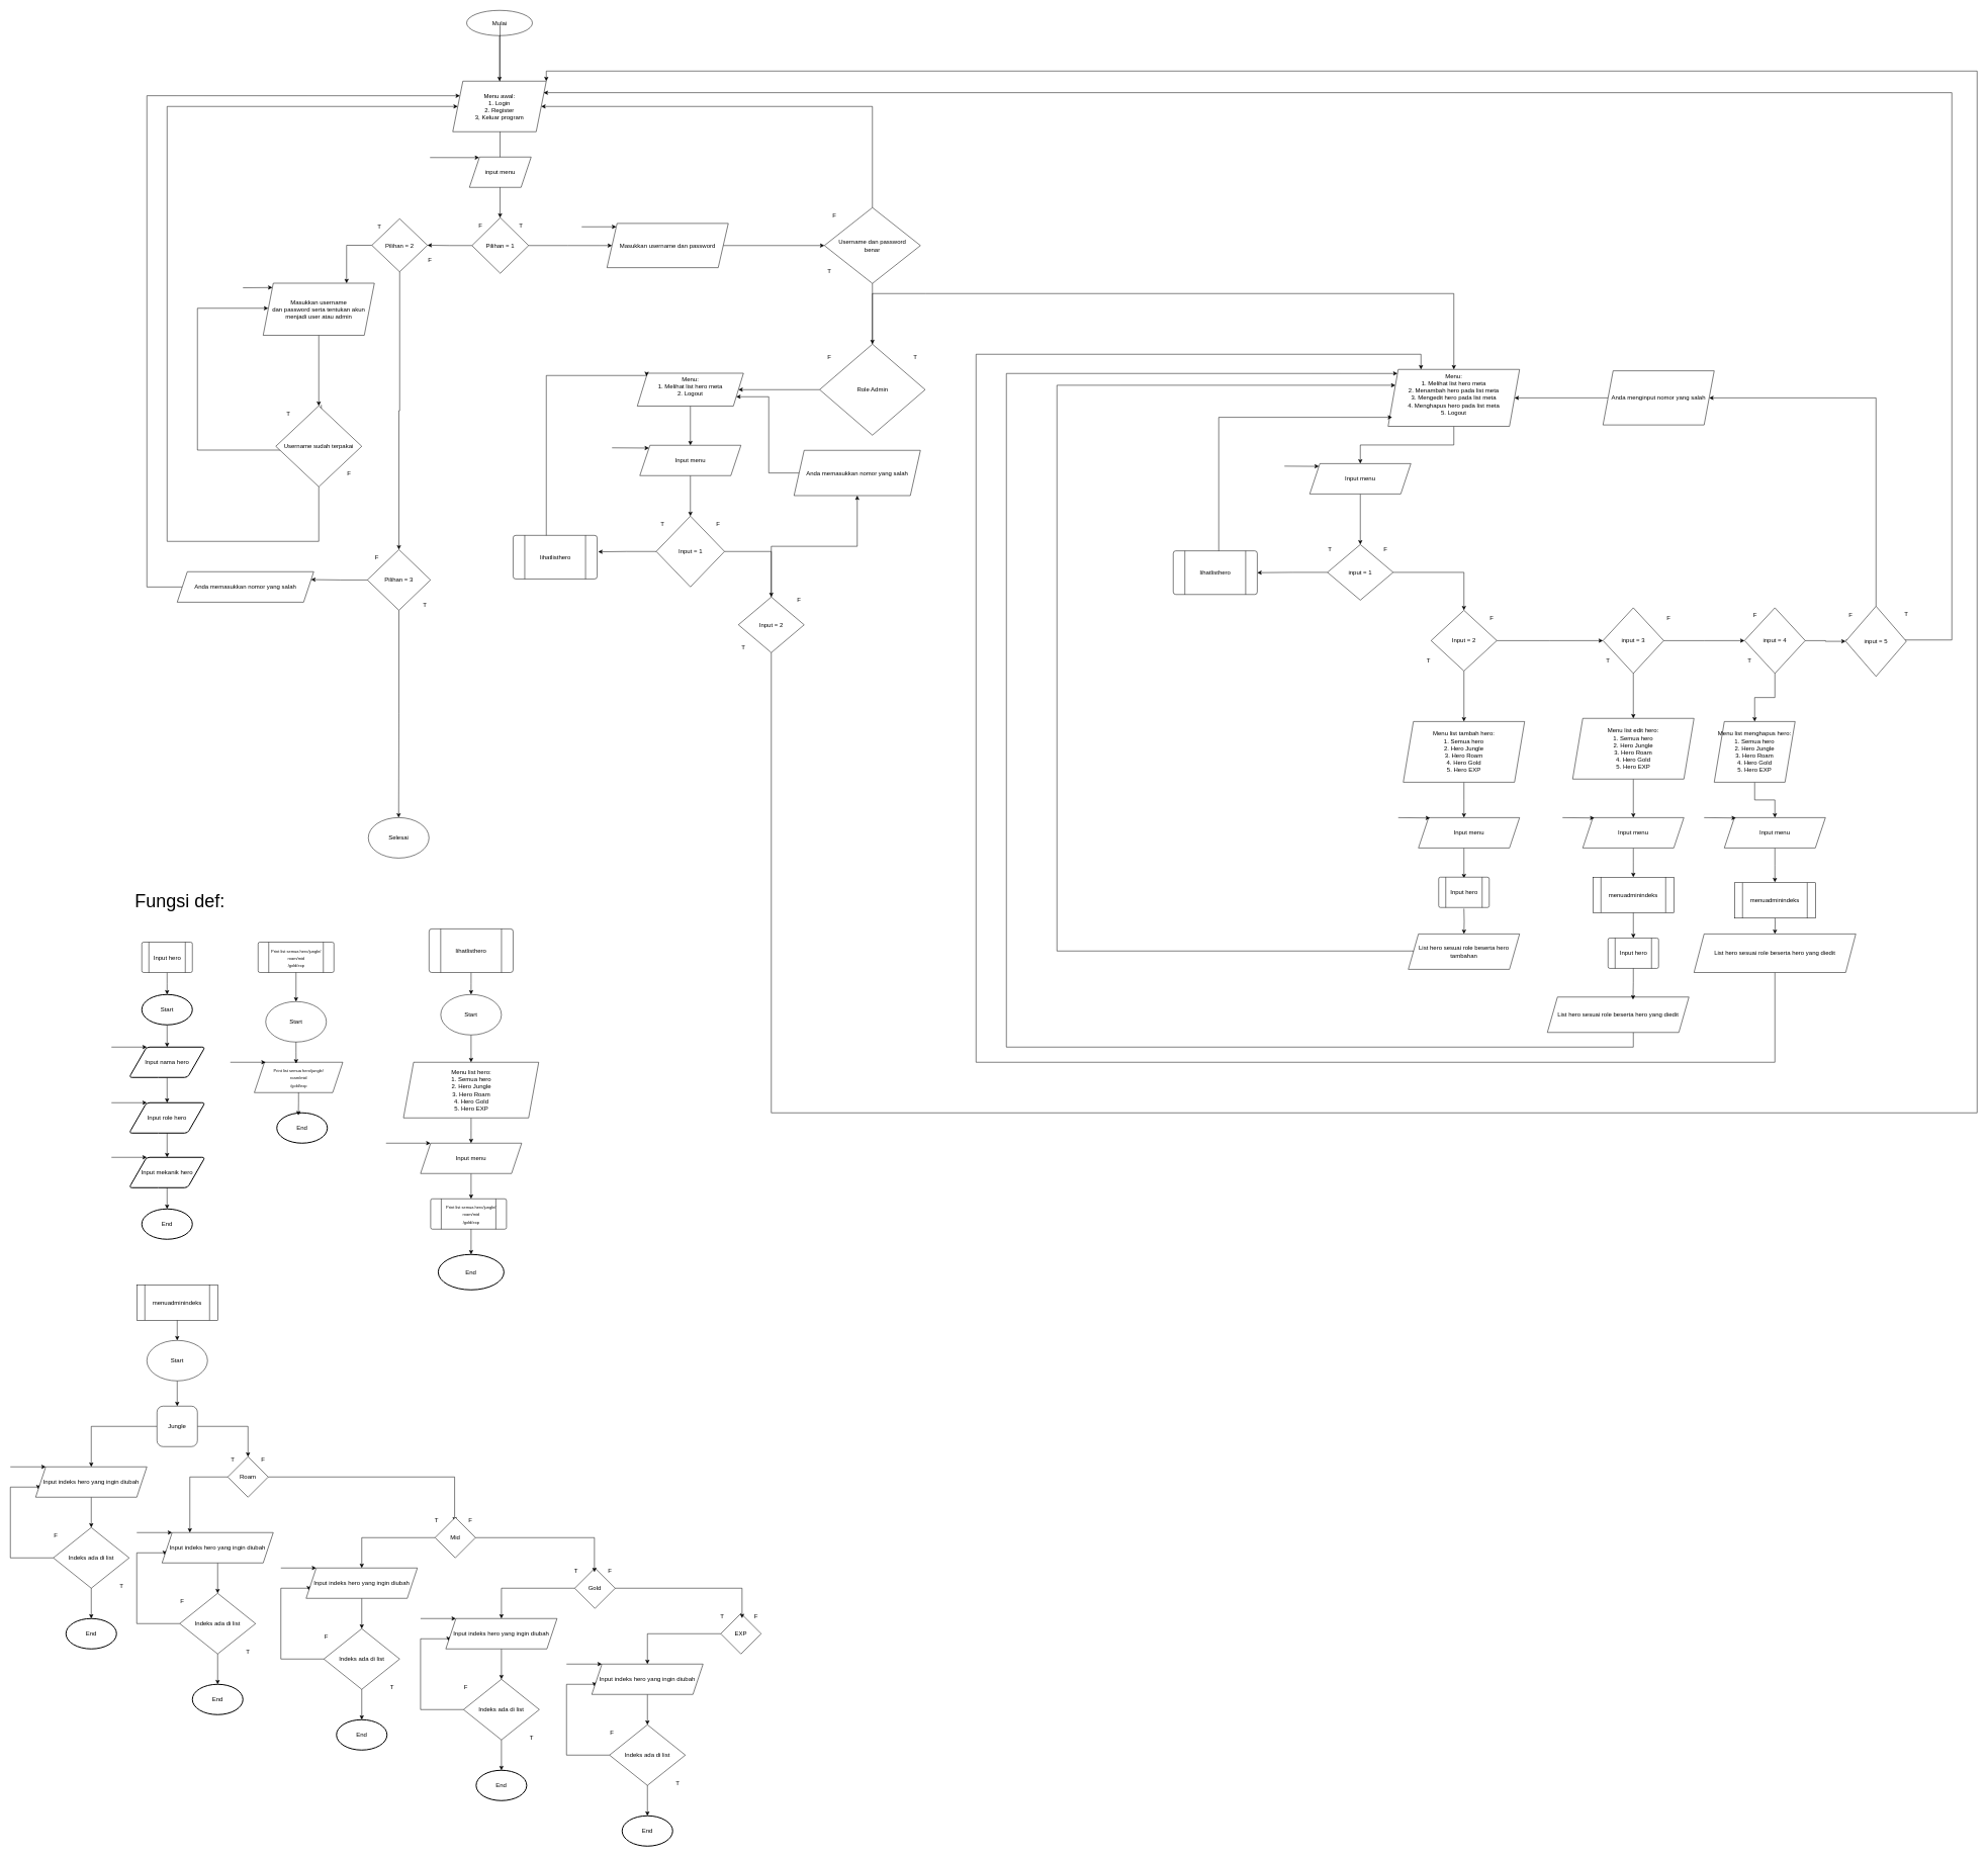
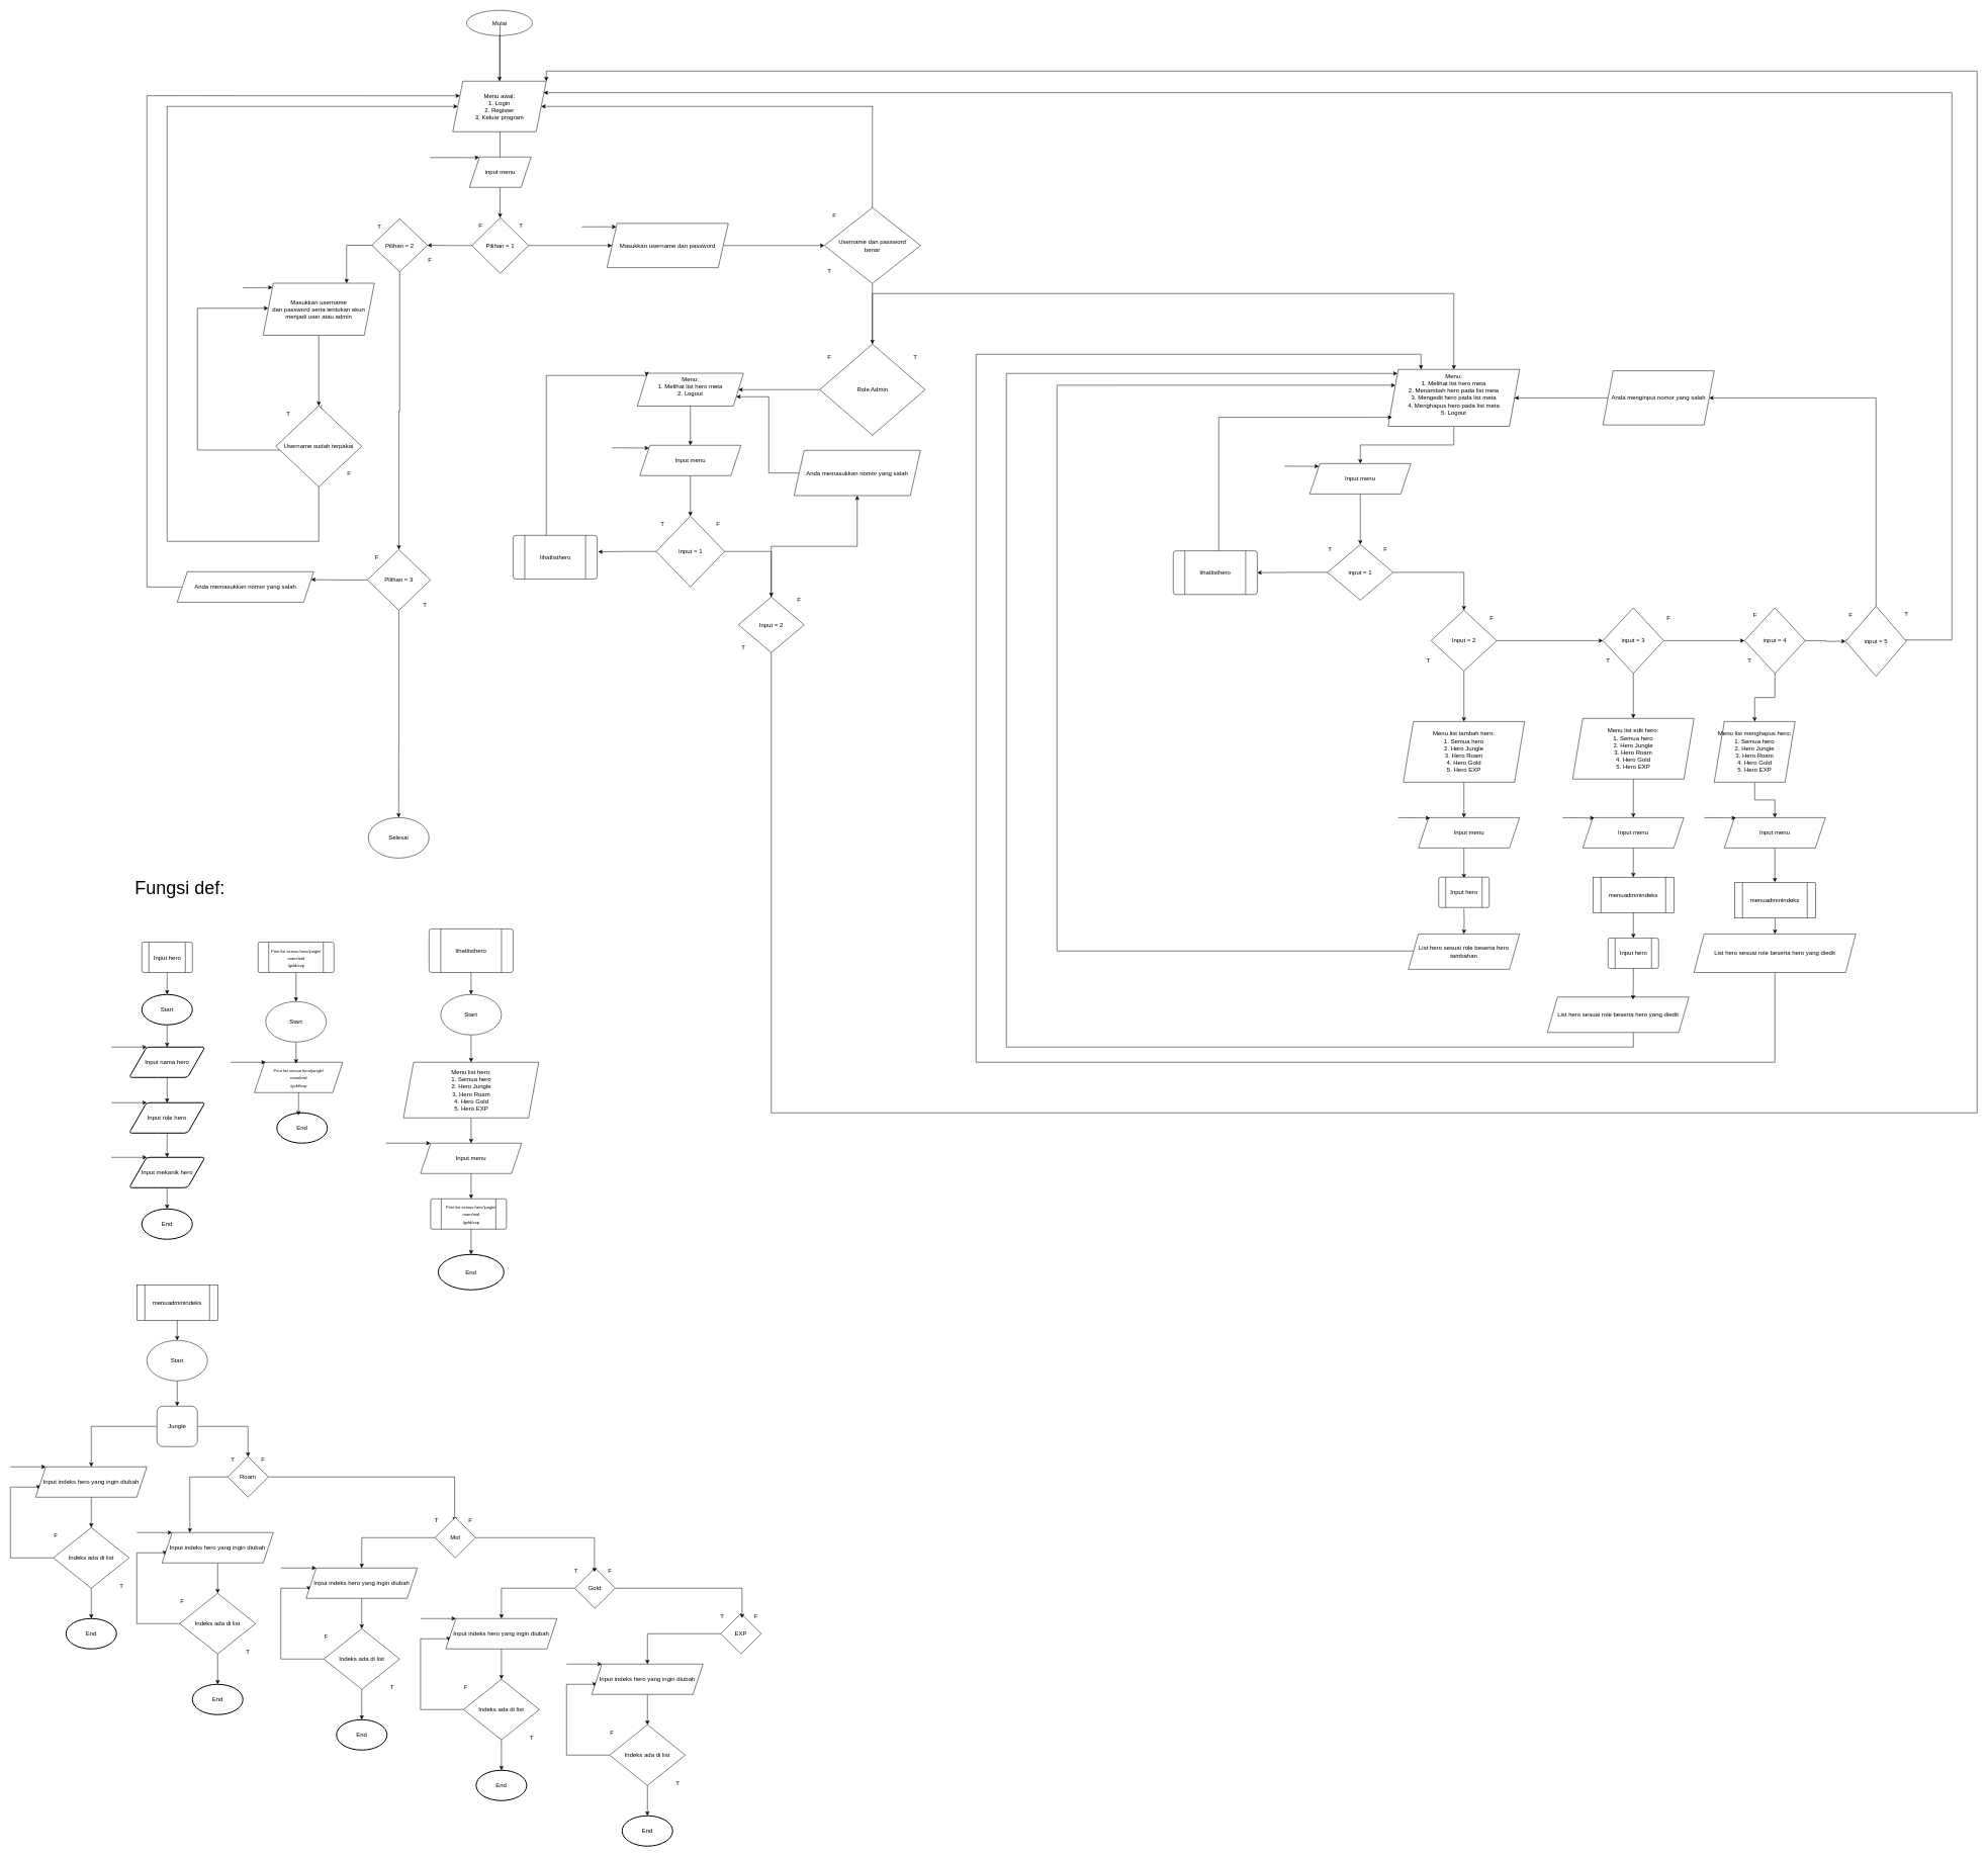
- <mxCell id="117" value="&lt;font style=&quot;font-size: 36px;&quot;&gt;Fungsi def:&lt;/font&gt;" style="text;html=1;align=center;verticalAlign=middle;resizable=0;points=[];autosize=1;strokeColor=none;fillColor=none;" vertex="1" parent="1"><mxGeometry x="255" y="1750" width="200" height="60" as="geometry" /></mxCell>
+ <mxCell id="117" value="&lt;font style=&quot;font-size: 36px;&quot;&gt;Fungsi def:&lt;/font&gt;" style="text;html=1;align=center;verticalAlign=middle;resizable=0;points=[];autosize=1;strokeColor=none;fillColor=none;" vertex="1" parent="1"><mxGeometry x="255" y="1725" width="200" height="60" as="geometry" /></mxCell>
